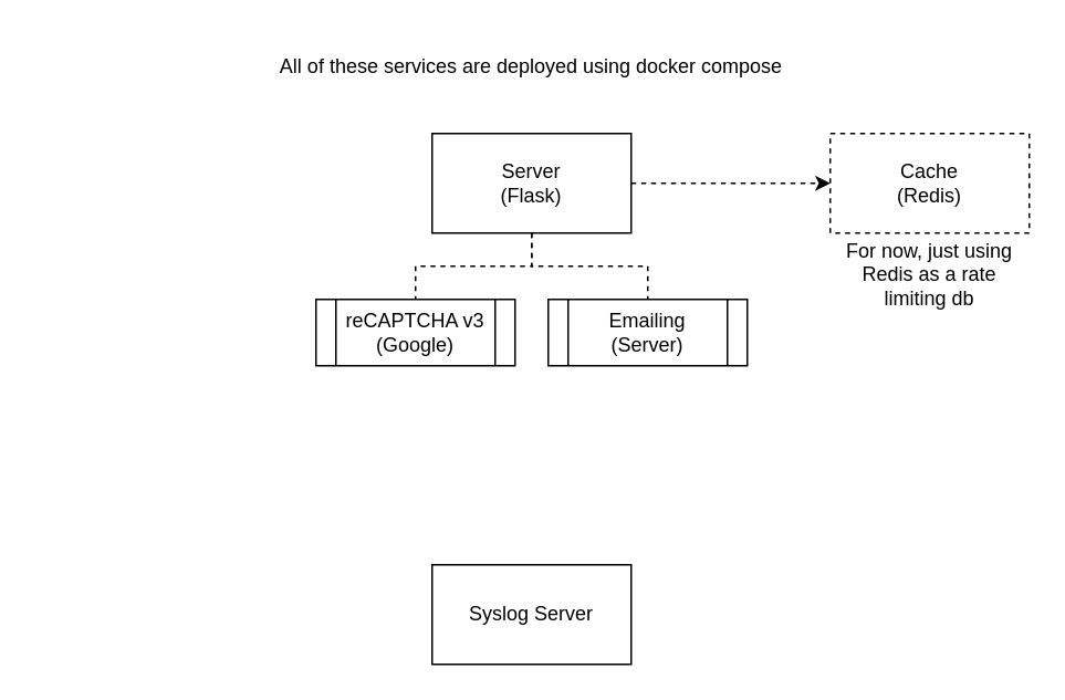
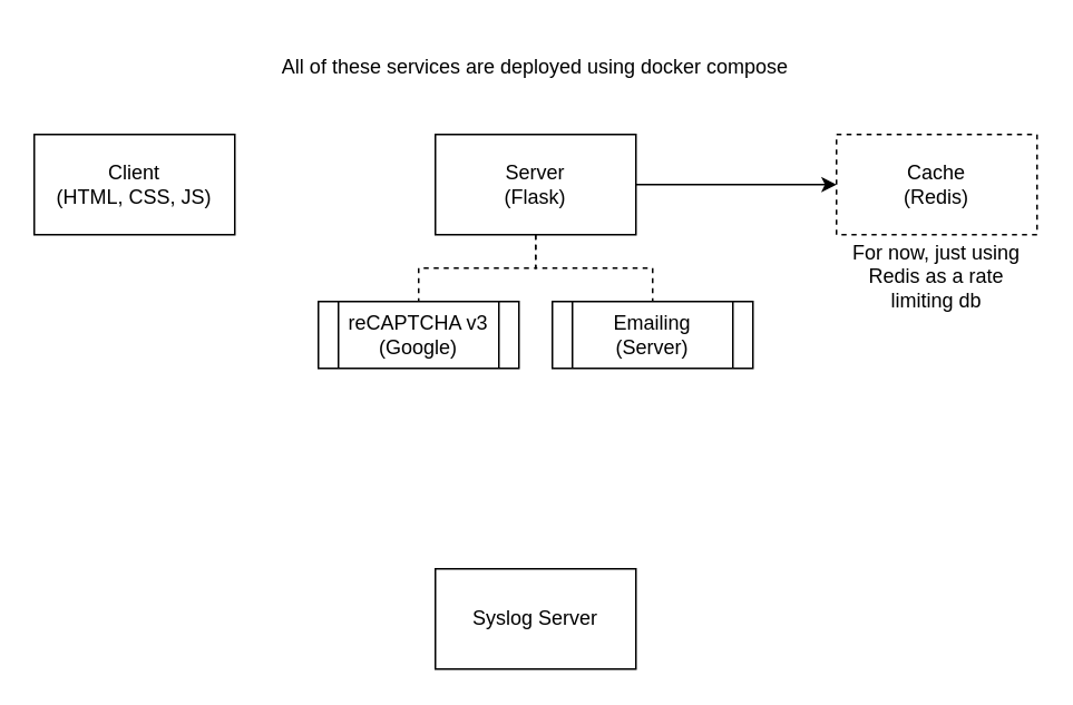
+ <mxCell id="2" value="Client&lt;div&gt;(HTML, CSS, JS)&lt;/div&gt;" style="rounded=0;whiteSpace=wrap;html=1;" parent="1" vertex="1"><mxGeometry x="20" y="80" width="120" height="60" as="geometry" /></mxCell>
- <mxCell id="3" style="edgeStyle=orthogonalEdgeStyle;rounded=0;orthogonalLoop=1;jettySize=auto;html=1;entryX=0;entryY=0.5;entryDx=0;entryDy=0;dashed=1;" parent="1" source="6" target="7" edge="1"><mxGeometry relative="1" as="geometry" /></mxCell>
+ <mxCell id="3" style="edgeStyle=orthogonalEdgeStyle;rounded=0;orthogonalLoop=1;jettySize=auto;html=1;entryX=0;entryY=0.5;entryDx=0;entryDy=0;" parent="1" source="6" target="7" edge="1"><mxGeometry relative="1" as="geometry" /></mxCell>
